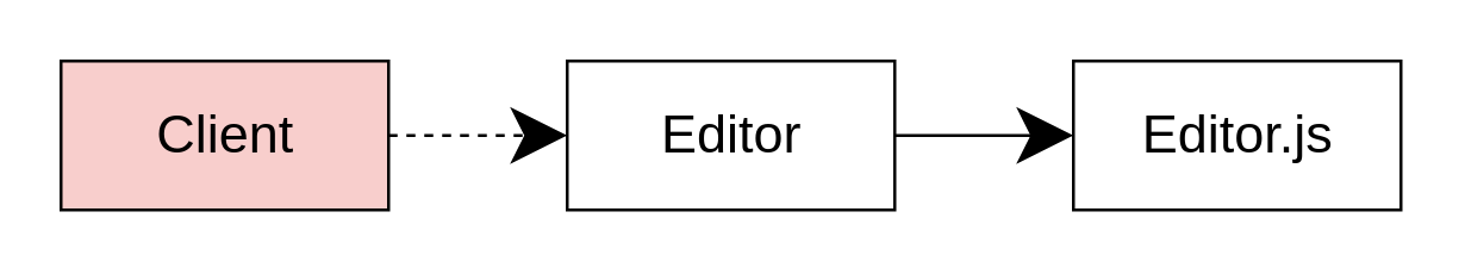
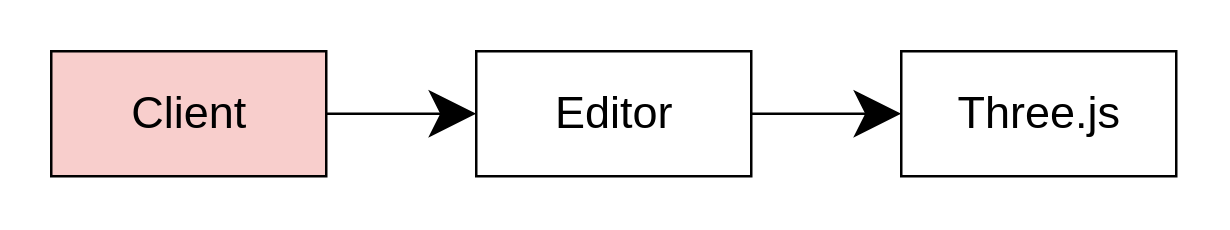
- <mxCell id="5" style="edgeStyle=orthogonalEdgeStyle;rounded=0;orthogonalLoop=1;jettySize=auto;html=1;entryX=0;entryY=0.5;entryDx=0;entryDy=0;endSize=16;startSize=16;dashed=1;" parent="1" source="6" target="3" edge="1"><mxGeometry relative="1" as="geometry" /></mxCell>
+ <mxCell id="5" style="edgeStyle=orthogonalEdgeStyle;rounded=0;orthogonalLoop=1;jettySize=auto;html=1;entryX=0;entryY=0.5;entryDx=0;entryDy=0;endSize=16;startSize=16;" parent="1" source="6" target="3" edge="1"><mxGeometry relative="1" as="geometry" /></mxCell>
- <mxCell id="4" value="Editor.js" style="html=1;fontSize=18;" parent="1" vertex="1"><mxGeometry x="360" y="20" width="110" height="50" as="geometry" /></mxCell>
+ <mxCell id="4" value="Three.js" style="html=1;fontSize=18;" parent="1" vertex="1"><mxGeometry x="360" y="20" width="110" height="50" as="geometry" /></mxCell>
